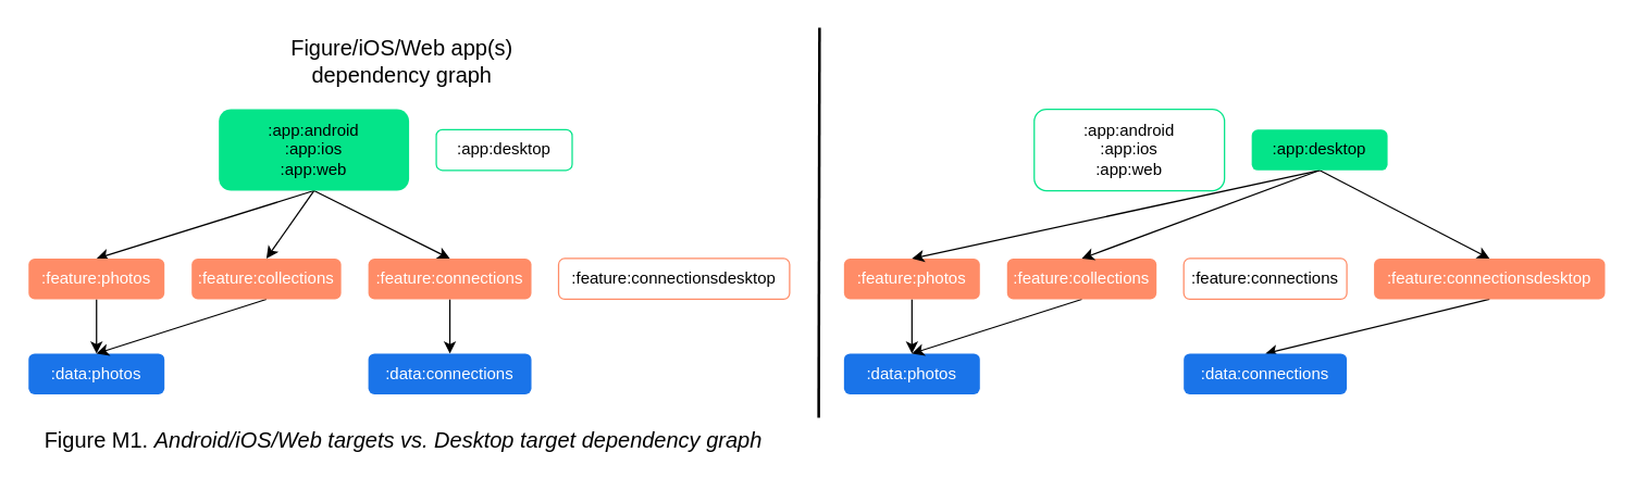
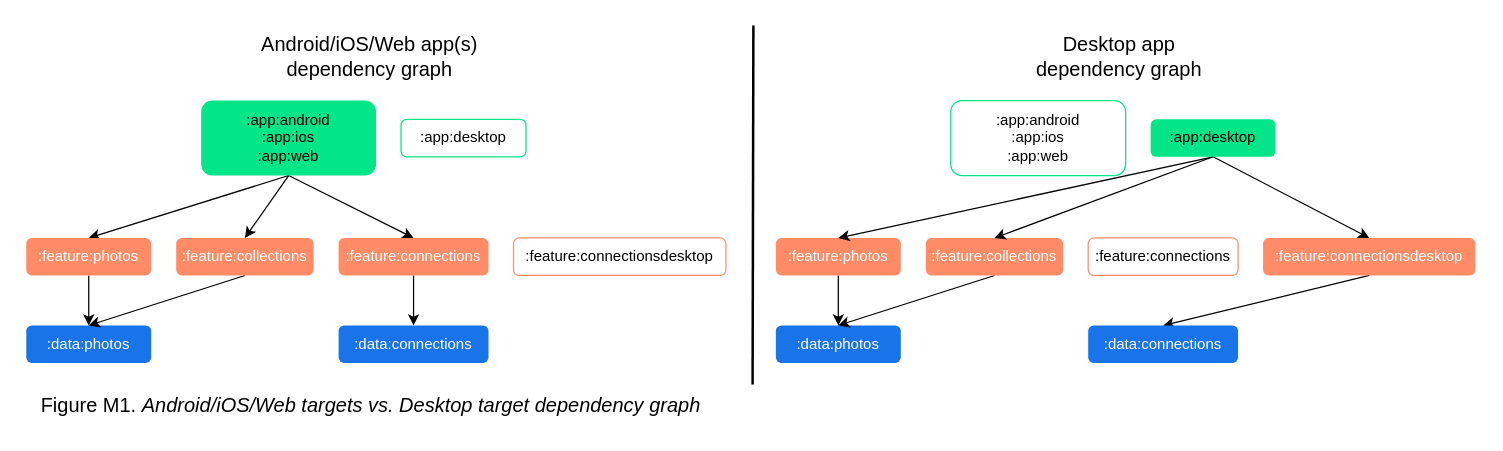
- <mxCell id="16" value="&lt;font style=&quot;font-size: 16px;&quot;&gt;Figure/iOS/Web app(s)&lt;br&gt;dependency graph&lt;/font&gt;" style="text;html=1;align=center;verticalAlign=middle;whiteSpace=wrap;rounded=0;fontFamily=Helvetica;fontSize=11;fontColor=default;labelBackgroundColor=default;" vertex="1" parent="1"><mxGeometry x="200" y="30" width="190" height="30" as="geometry" /></mxCell>
+ <mxCell id="16" value="&lt;font style=&quot;font-size: 16px;&quot;&gt;Android/iOS/Web app(s)&lt;br&gt;dependency graph&lt;/font&gt;" style="text;html=1;align=center;verticalAlign=middle;whiteSpace=wrap;rounded=0;fontFamily=Helvetica;fontSize=11;fontColor=default;labelBackgroundColor=default;" vertex="1" parent="1"><mxGeometry x="200" y="30" width="190" height="30" as="geometry" /></mxCell>
+ <mxCell id="33" value="&lt;font style=&quot;font-size: 16px;&quot;&gt;Desktop app&lt;br&gt;dependency graph&lt;/font&gt;" style="text;html=1;align=center;verticalAlign=middle;whiteSpace=wrap;rounded=0;fontFamily=Helvetica;fontSize=11;fontColor=default;labelBackgroundColor=default;" vertex="1" parent="1"><mxGeometry x="800" y="30" width="190" height="30" as="geometry" /></mxCell>
